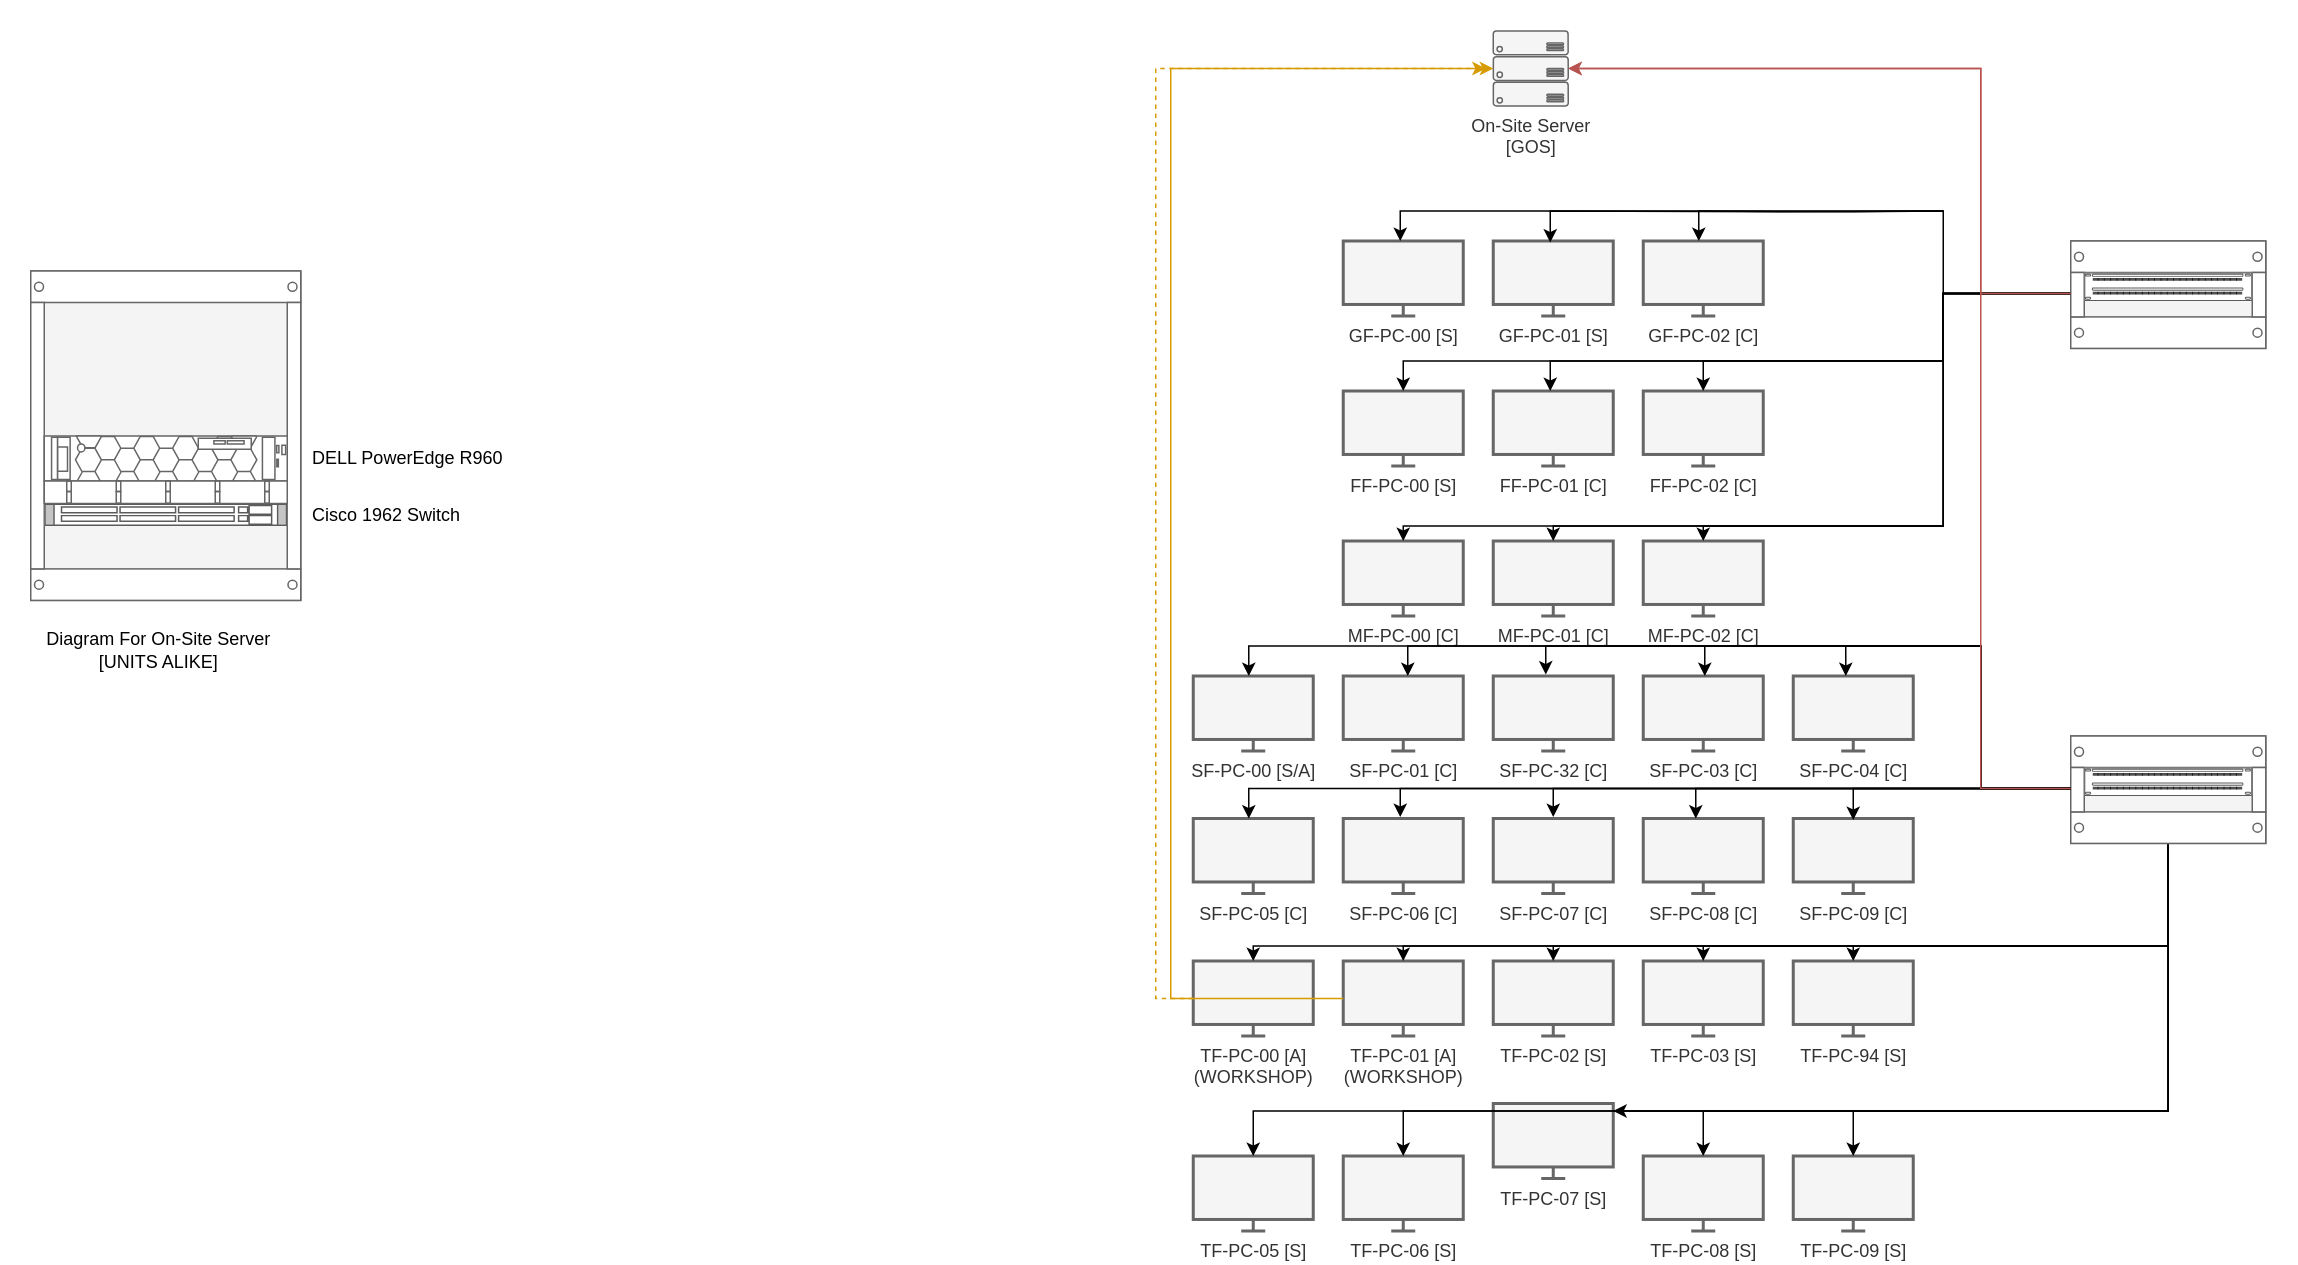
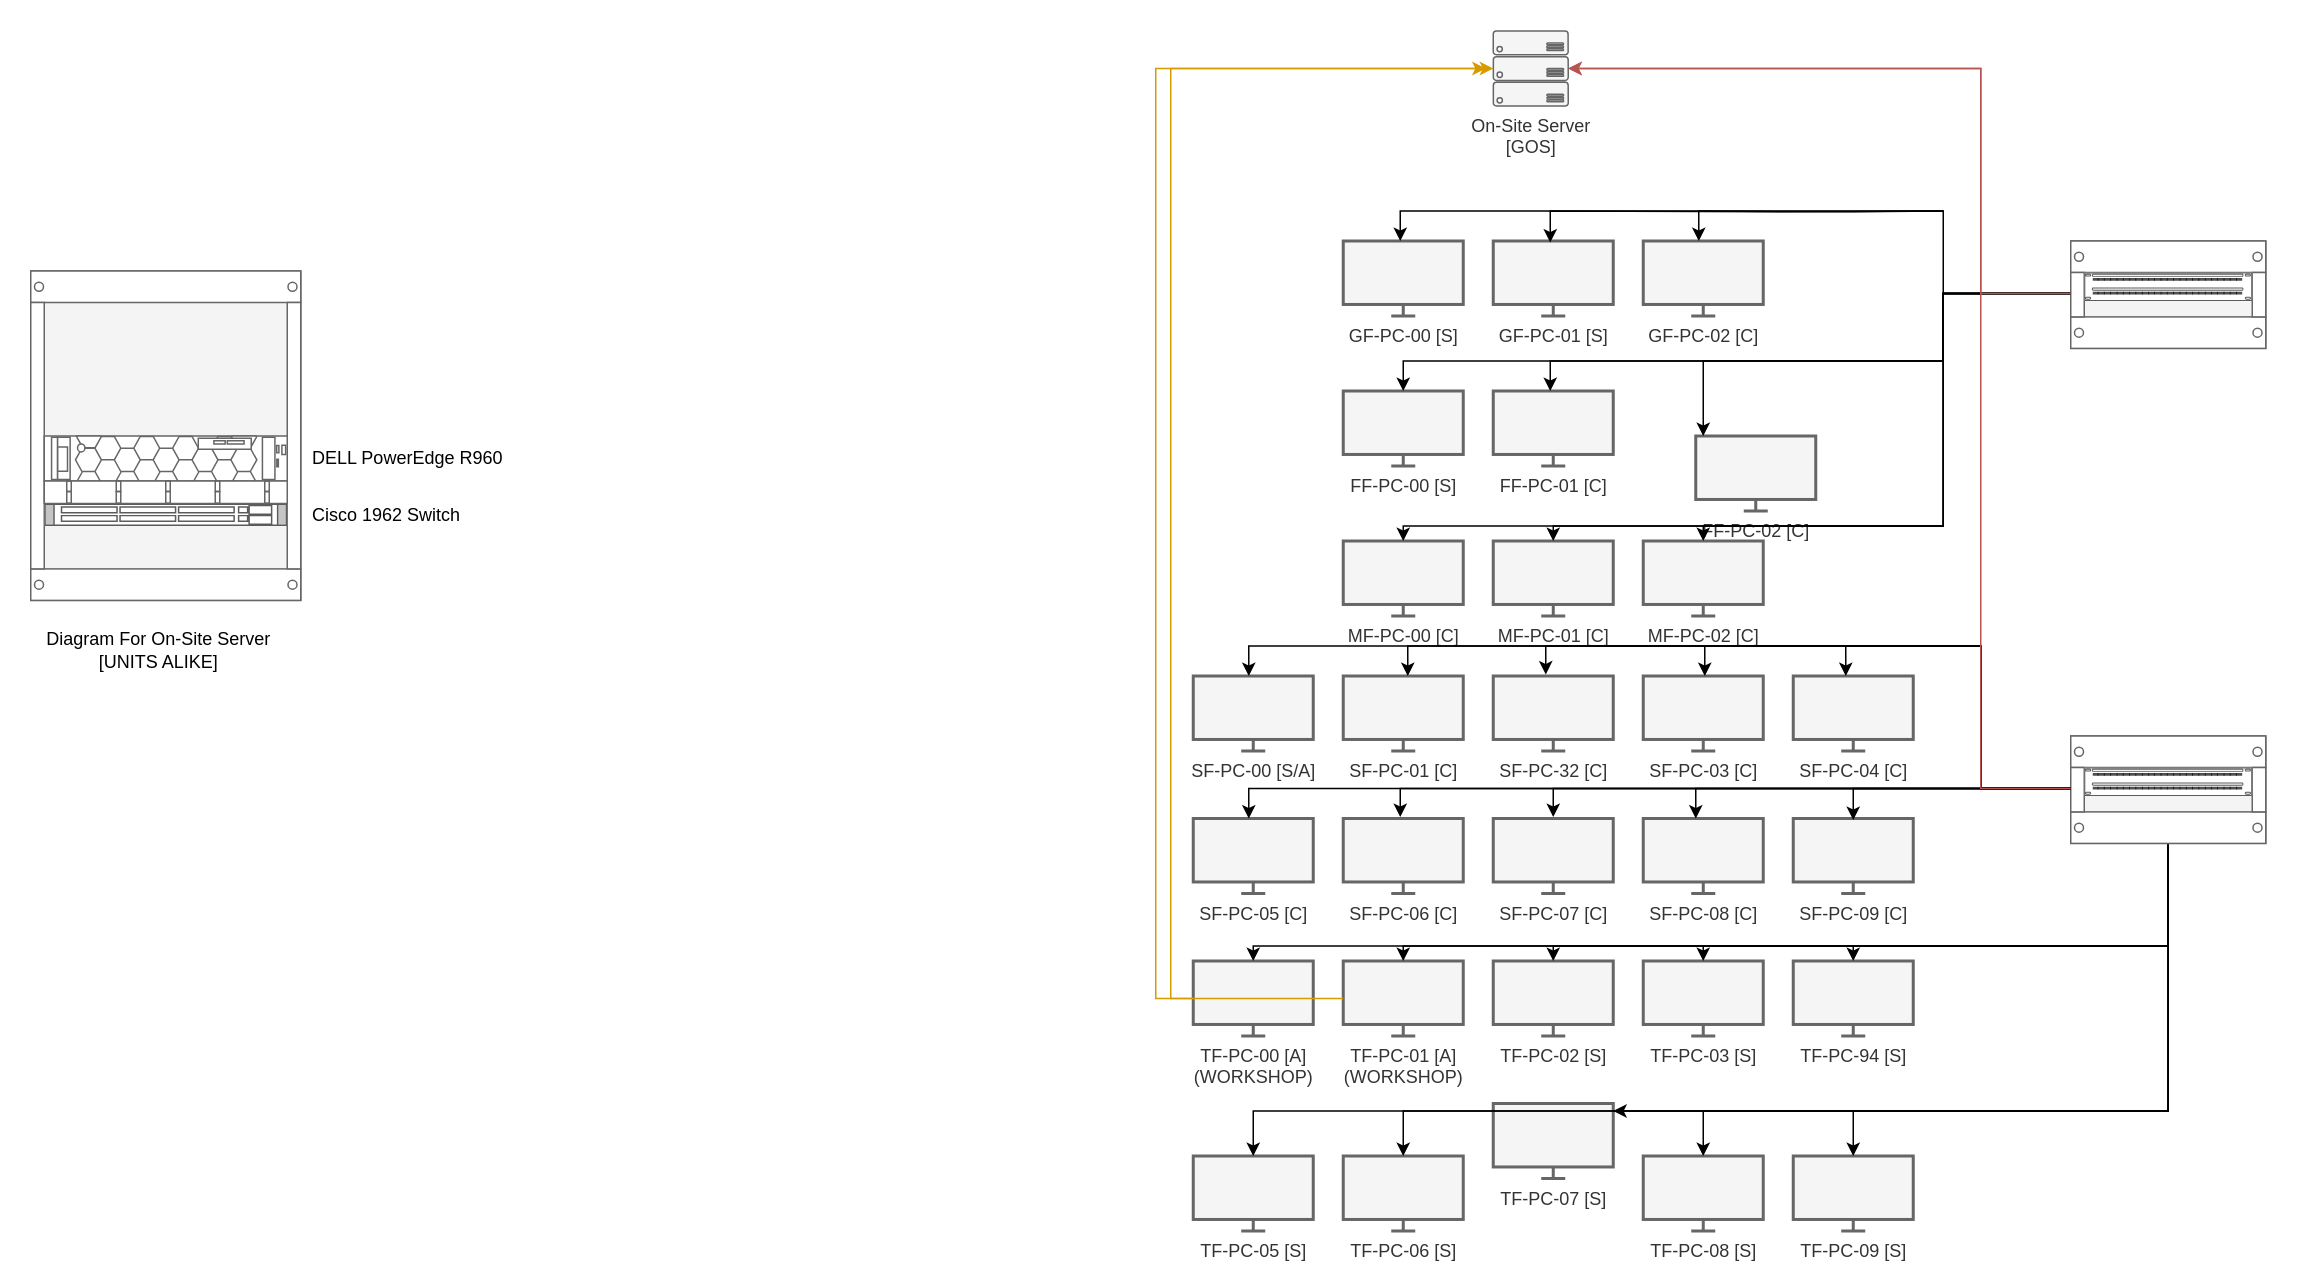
- <mxCell id="14" value="FF-PC-02 [C]" style="html=1;verticalLabelPosition=bottom;align=center;labelBackgroundColor=#ffffff;verticalAlign=top;strokeWidth=2;shadow=0;dashed=0;shape=mxgraph.ios7.icons.monitor;fillColor=#f5f5f5;fontColor=#333333;strokeColor=#666666;" vertex="1" parent="1"><mxGeometry x="1095" y="260" width="80" height="50" as="geometry" /></mxCell>
+ <mxCell id="14" value="FF-PC-02 [C]" style="html=1;verticalLabelPosition=bottom;align=center;labelBackgroundColor=#ffffff;verticalAlign=top;strokeWidth=2;shadow=0;dashed=0;shape=mxgraph.ios7.icons.monitor;fillColor=#f5f5f5;fontColor=#333333;strokeColor=#666666;" vertex="1" parent="1"><mxGeometry x="1130" y="290" width="80" height="50" as="geometry" /></mxCell>
- <mxCell id="73" style="edgeStyle=orthogonalEdgeStyle;rounded=0;orthogonalLoop=1;jettySize=auto;html=1;entryX=0;entryY=0.5;entryDx=0;entryDy=0;entryPerimeter=0;fillColor=#ffe6cc;strokeColor=#d79b00;dashed=1;" edge="1" parent="1" source="28" target="2"><mxGeometry relative="1" as="geometry"><Array as="points"><mxPoint x="770" y="665" /><mxPoint x="770" y="45" /></Array></mxGeometry></mxCell>
+ <mxCell id="73" style="edgeStyle=orthogonalEdgeStyle;rounded=0;orthogonalLoop=1;jettySize=auto;html=1;entryX=0;entryY=0.5;entryDx=0;entryDy=0;entryPerimeter=0;fillColor=#ffe6cc;strokeColor=#d79b00;" edge="1" parent="1" source="28" target="2"><mxGeometry relative="1" as="geometry"><Array as="points"><mxPoint x="770" y="665" /><mxPoint x="770" y="45" /></Array></mxGeometry></mxCell>
